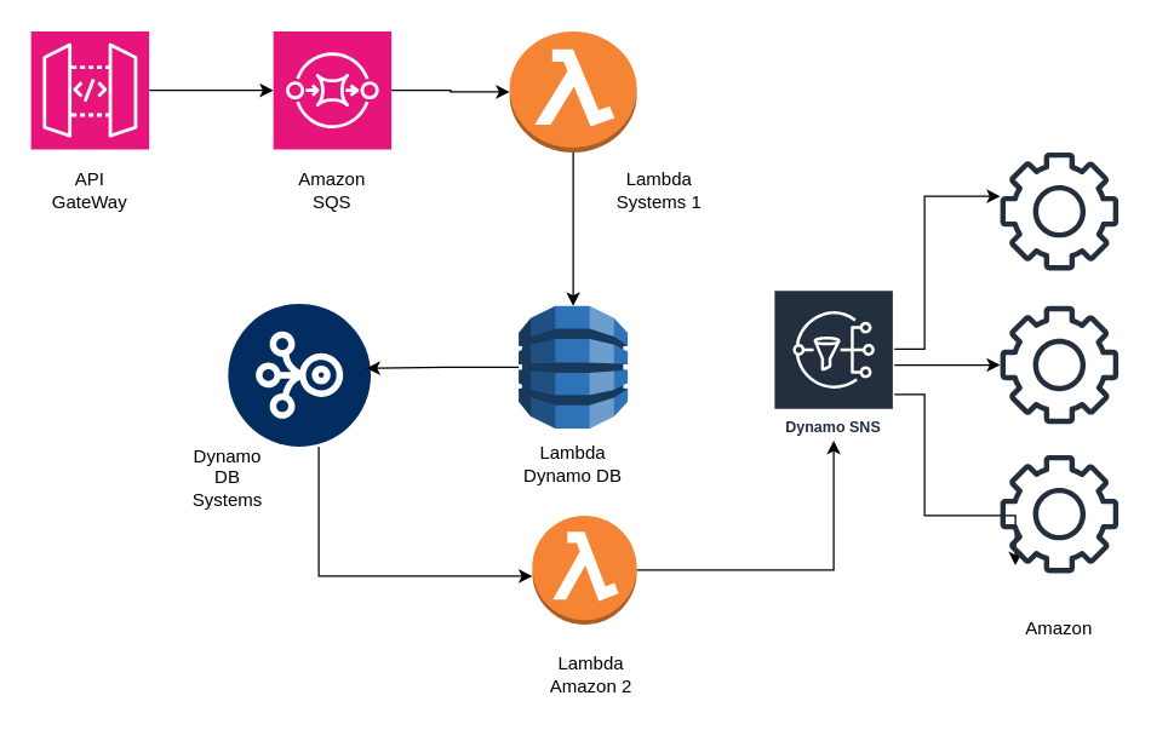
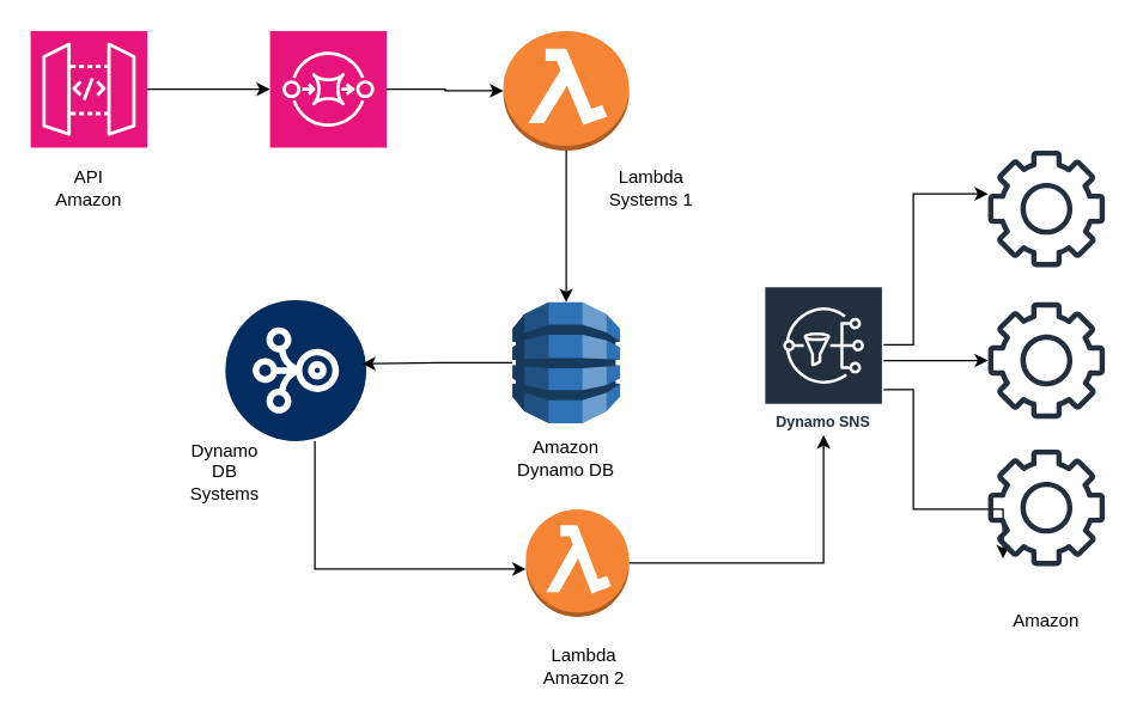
- <mxCell id="21" value="API GateWay" style="text;strokeColor=none;align=center;fillColor=none;html=1;verticalAlign=middle;whiteSpace=wrap;rounded=0;" vertex="1" parent="1"><mxGeometry x="29" y="110" width="60" height="30" as="geometry" /></mxCell>
+ <mxCell id="21" value="API Amazon" style="text;strokeColor=none;align=center;fillColor=none;html=1;verticalAlign=middle;whiteSpace=wrap;rounded=0;" vertex="1" parent="1"><mxGeometry x="29" y="110" width="60" height="30" as="geometry" /></mxCell>
- <mxCell id="23" value="Amazon SQS" style="text;strokeColor=none;align=center;fillColor=none;html=1;verticalAlign=middle;whiteSpace=wrap;rounded=0;" vertex="1" parent="1"><mxGeometry x="189" y="110" width="60" height="30" as="geometry" /></mxCell>
- <mxCell id="24" value="Lambda Dynamo DB" style="text;strokeColor=none;align=center;fillColor=none;html=1;verticalAlign=middle;whiteSpace=wrap;rounded=0;" vertex="1" parent="1"><mxGeometry x="332" y="290.5" width="92" height="30" as="geometry" /></mxCell>
+ <mxCell id="24" value="Amazon Dynamo DB" style="text;strokeColor=none;align=center;fillColor=none;html=1;verticalAlign=middle;whiteSpace=wrap;rounded=0;" vertex="1" parent="1"><mxGeometry x="332" y="290.5" width="92" height="30" as="geometry" /></mxCell>
